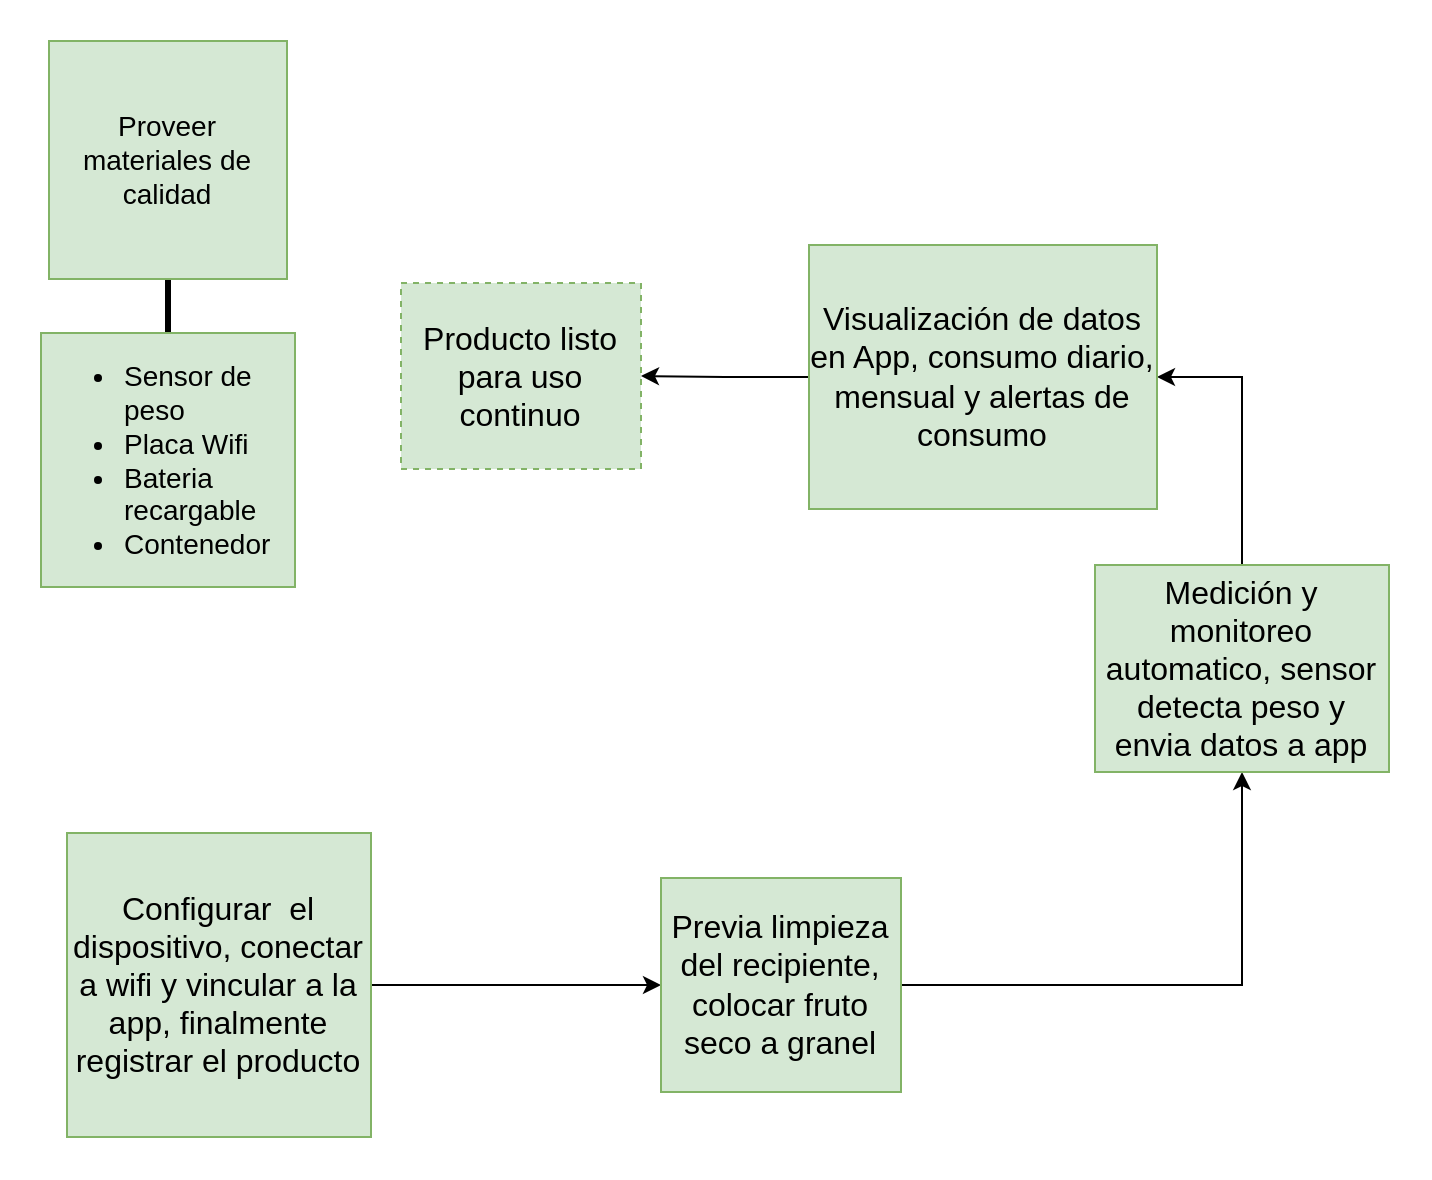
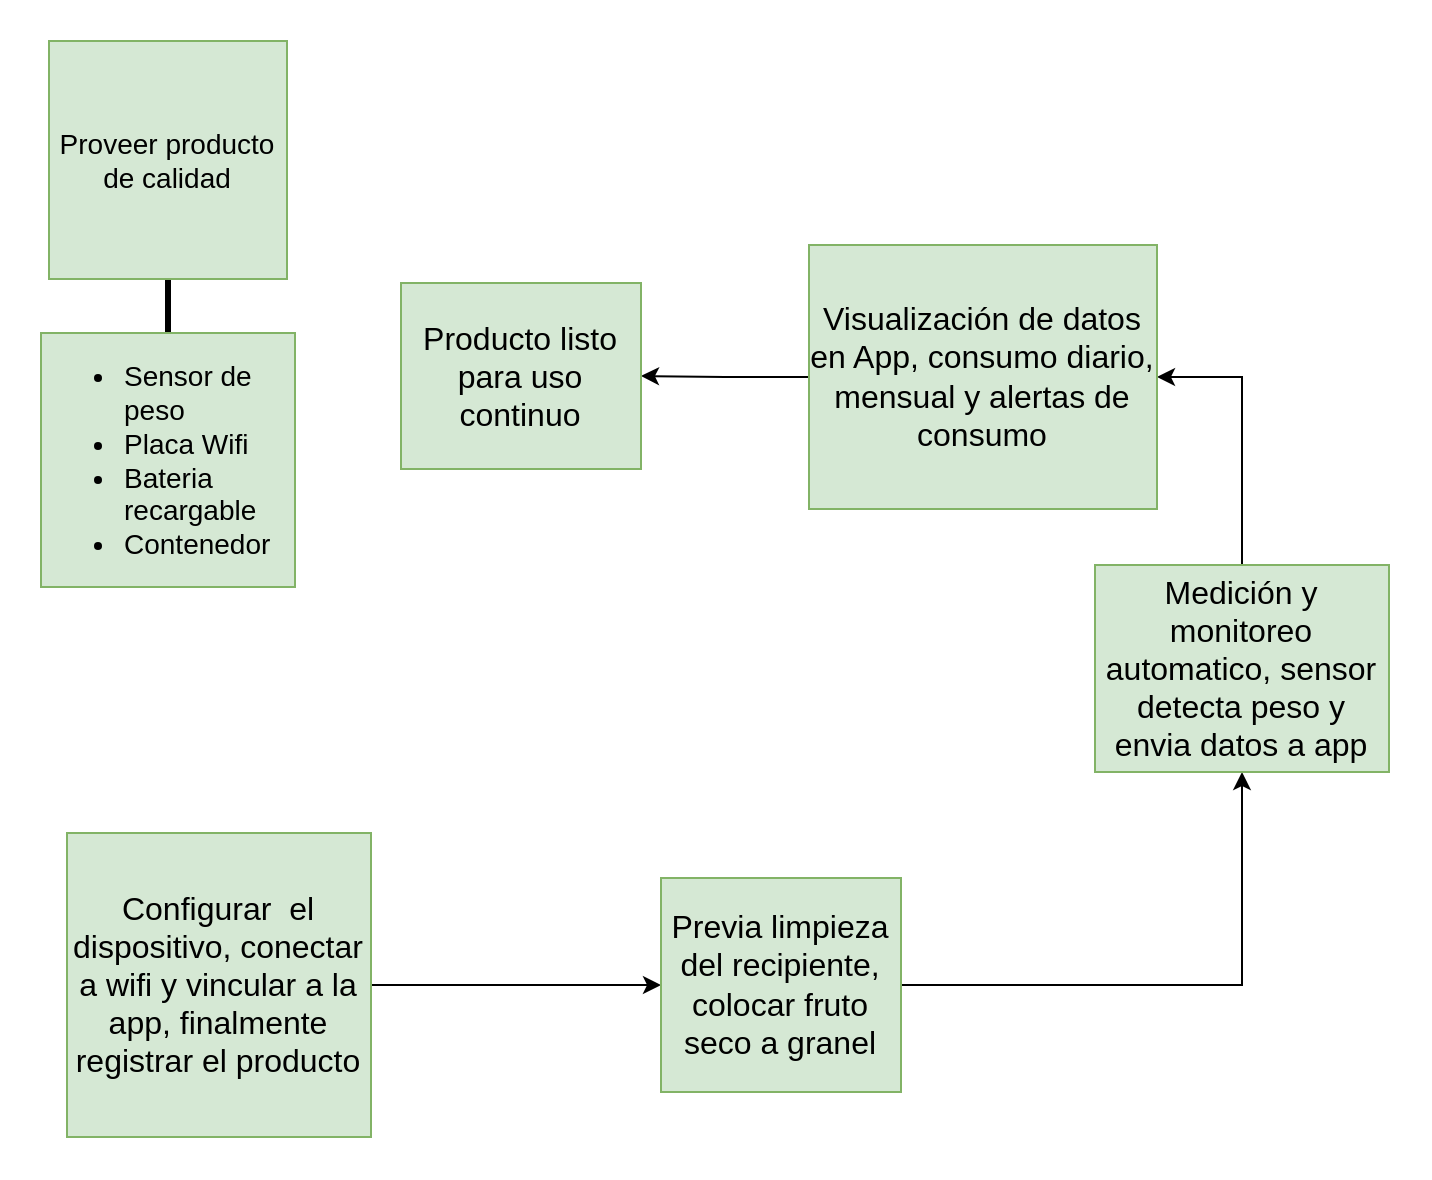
- <mxCell id="3" value="&lt;font style=&quot;font-size: 14px;&quot;&gt;Proveer materiales de calidad&lt;/font&gt;" style="whiteSpace=wrap;html=1;aspect=fixed;fillColor=#d5e8d4;strokeColor=#82b366;fontFamily=Helvetica;" vertex="1" parent="1"><mxGeometry x="24" y="20" width="119" height="119" as="geometry" /></mxCell>
+ <mxCell id="3" value="&lt;font style=&quot;font-size: 14px;&quot;&gt;Proveer producto de calidad&lt;/font&gt;" style="whiteSpace=wrap;html=1;aspect=fixed;fillColor=#d5e8d4;strokeColor=#82b366;fontFamily=Helvetica;" vertex="1" parent="1"><mxGeometry x="24" y="20" width="119" height="119" as="geometry" /></mxCell>
- <mxCell id="13" value="Producto listo para uso continuo" style="whiteSpace=wrap;html=1;fontSize=16;fillColor=#d5e8d4;strokeColor=#82b366;dashed=1;" vertex="1" parent="1"><mxGeometry x="200" y="141" width="120" height="93" as="geometry" /></mxCell>
+ <mxCell id="13" value="Producto listo para uso continuo" style="whiteSpace=wrap;html=1;fontSize=16;fillColor=#d5e8d4;strokeColor=#82b366;" vertex="1" parent="1"><mxGeometry x="200" y="141" width="120" height="93" as="geometry" /></mxCell>
